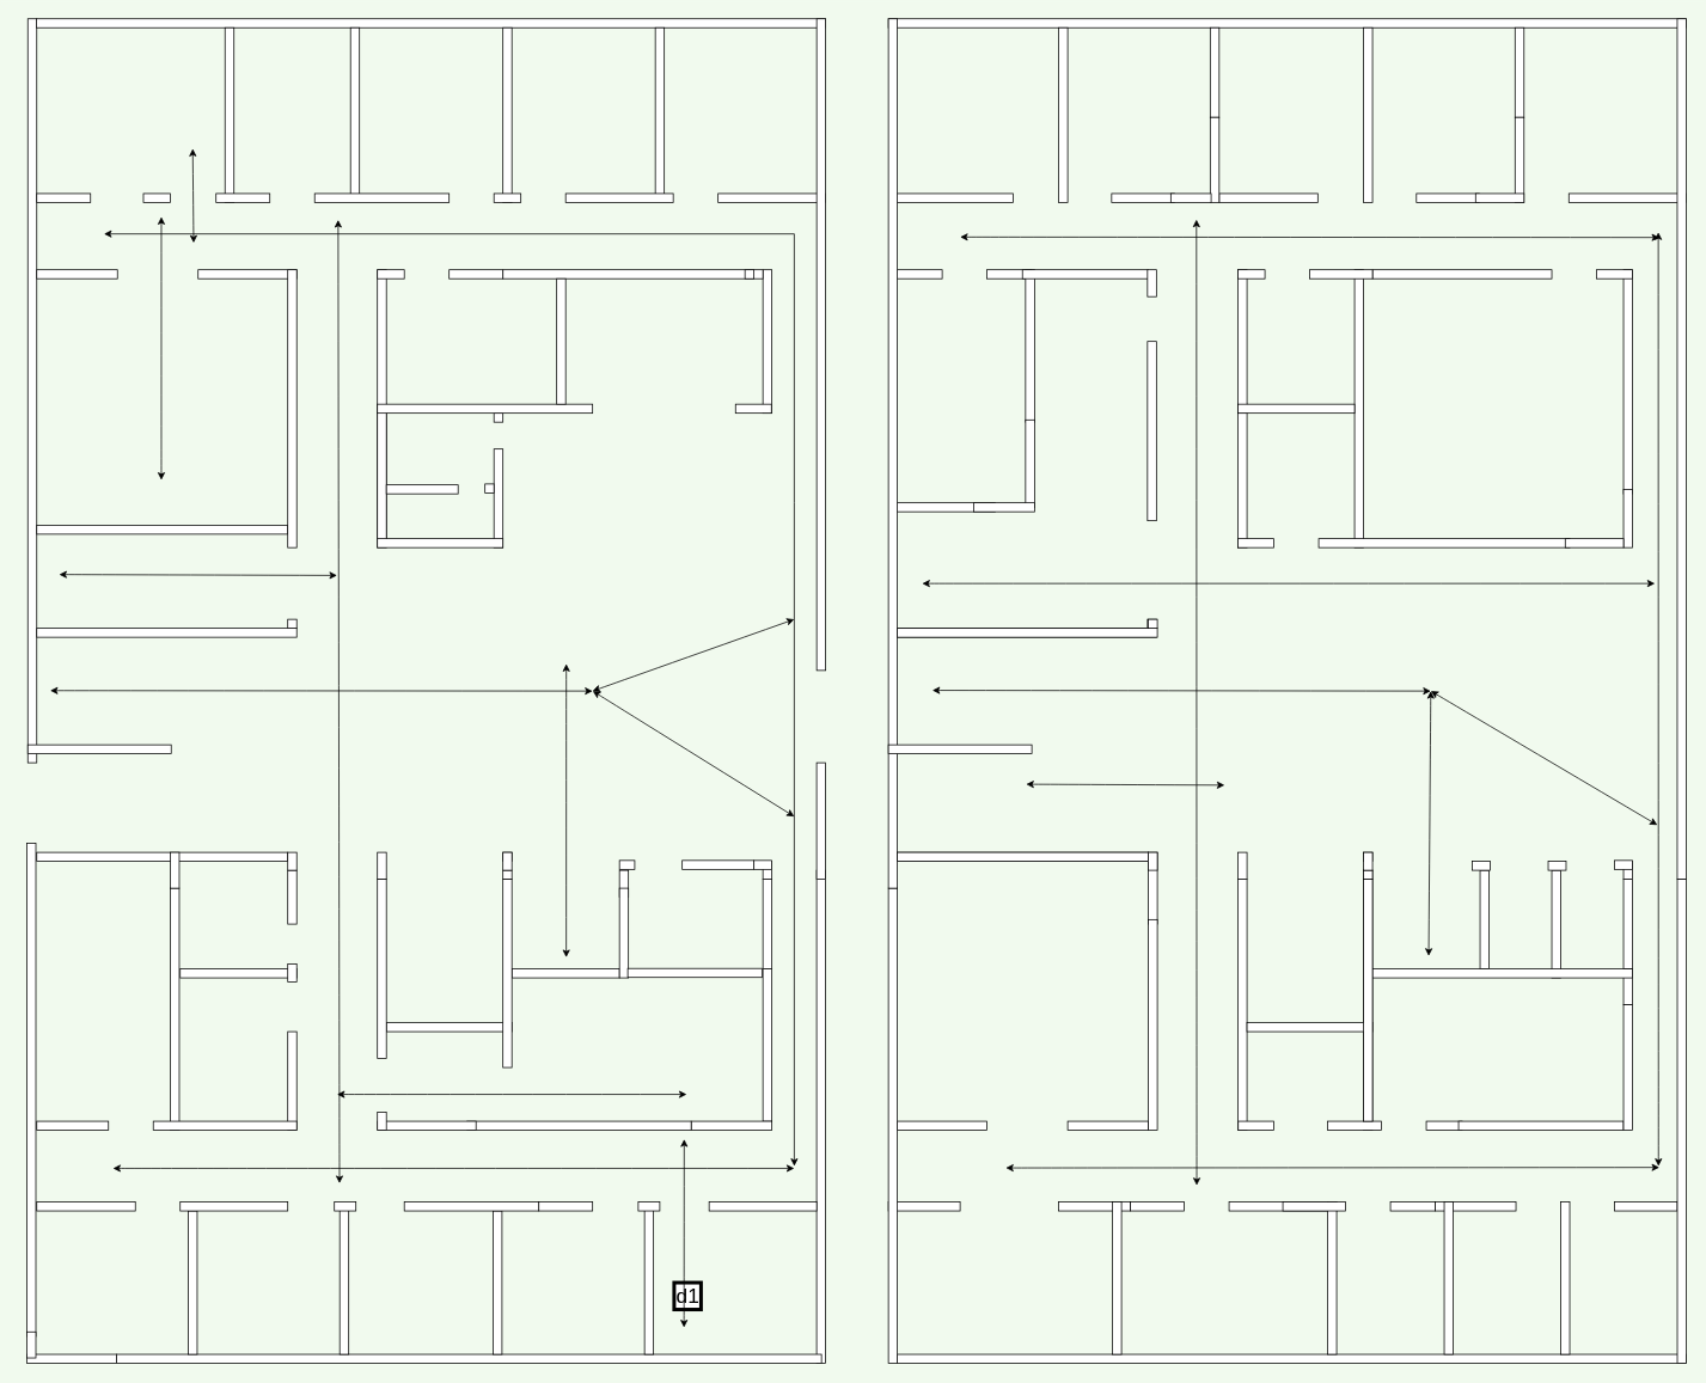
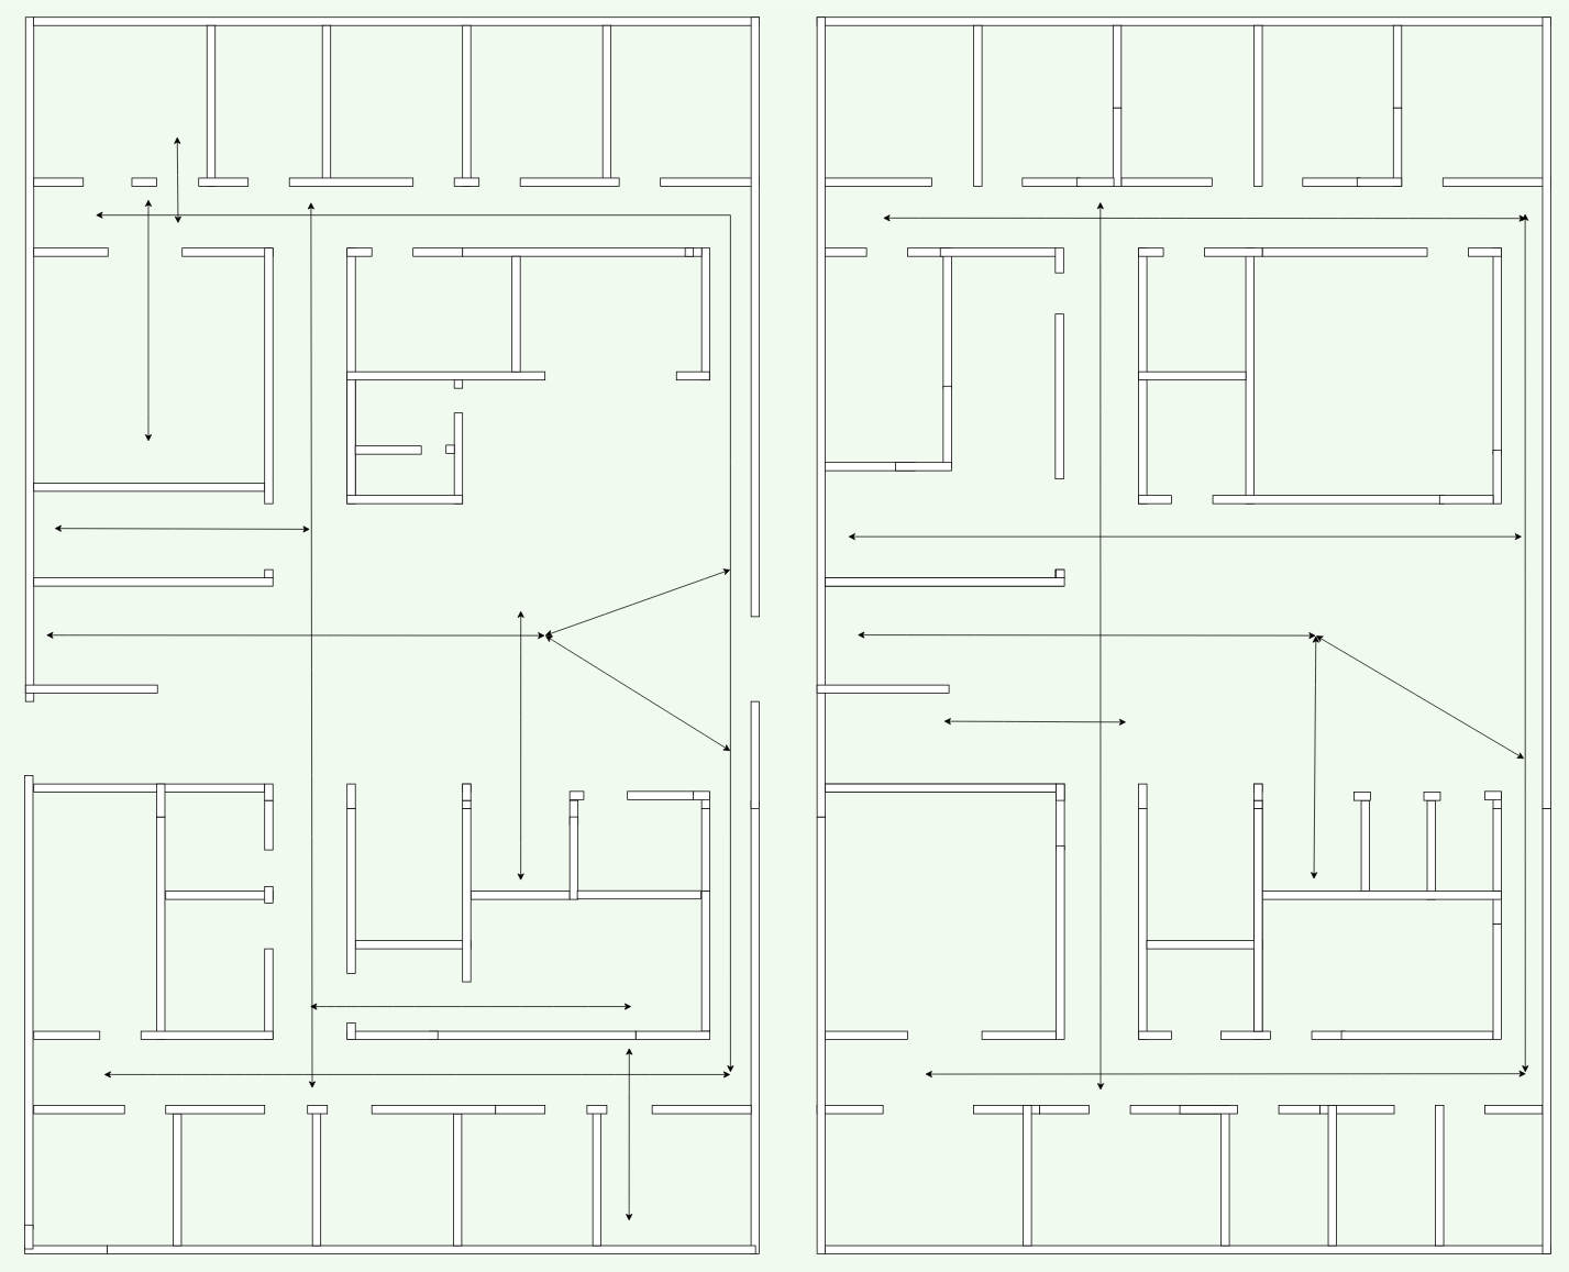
- <mxCell id="156" value="d1" style="rounded=1;whiteSpace=wrap;html=1;sketch=0;fillStyle=solid;strokeWidth=4;fontSize=23;arcSize=0;" parent="1" vertex="1"><mxGeometry x="751.51" y="1430.01" width="30" height="30" as="geometry" /></mxCell>
